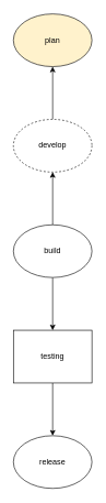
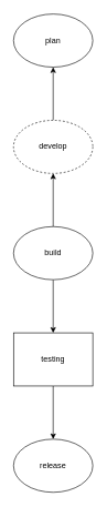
- <mxCell id="7" value="plan" style="ellipse;whiteSpace=wrap;html=1;fillColor=#fff2cc;" vertex="1" parent="1"><mxGeometry x="20" y="20" width="120" height="80" as="geometry" /></mxCell>
+ <mxCell id="7" value="plan" style="ellipse;whiteSpace=wrap;html=1;" vertex="1" parent="1"><mxGeometry x="20" y="20" width="120" height="80" as="geometry" /></mxCell>
